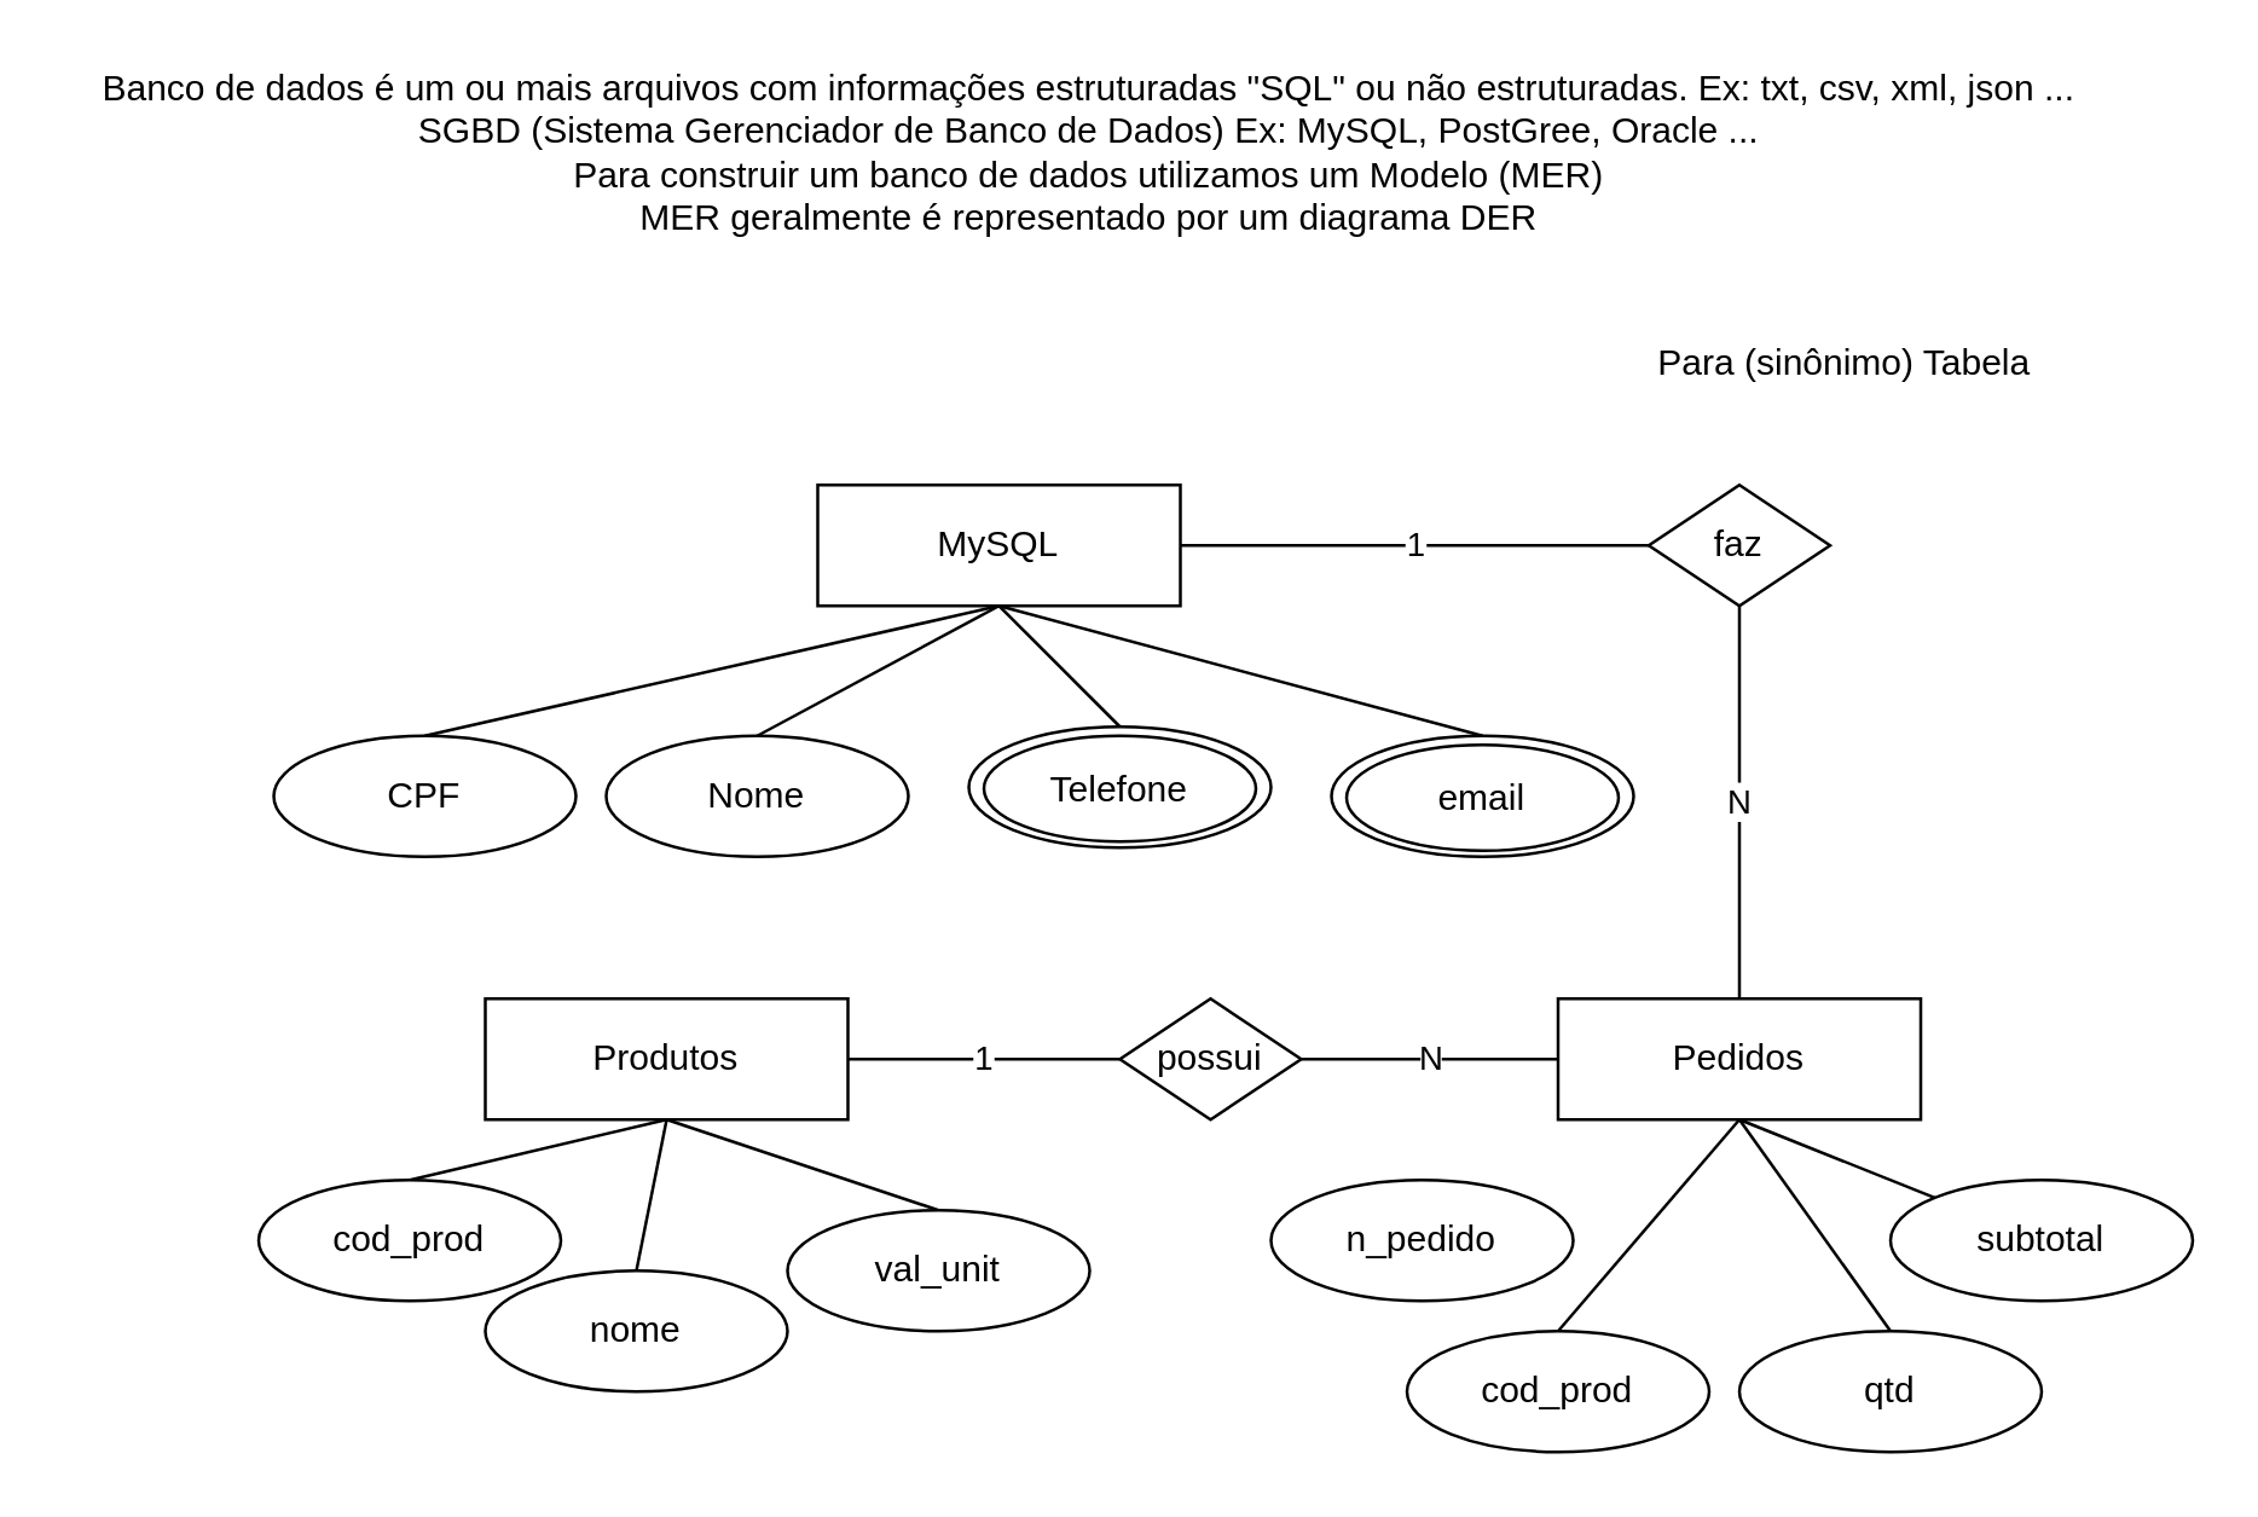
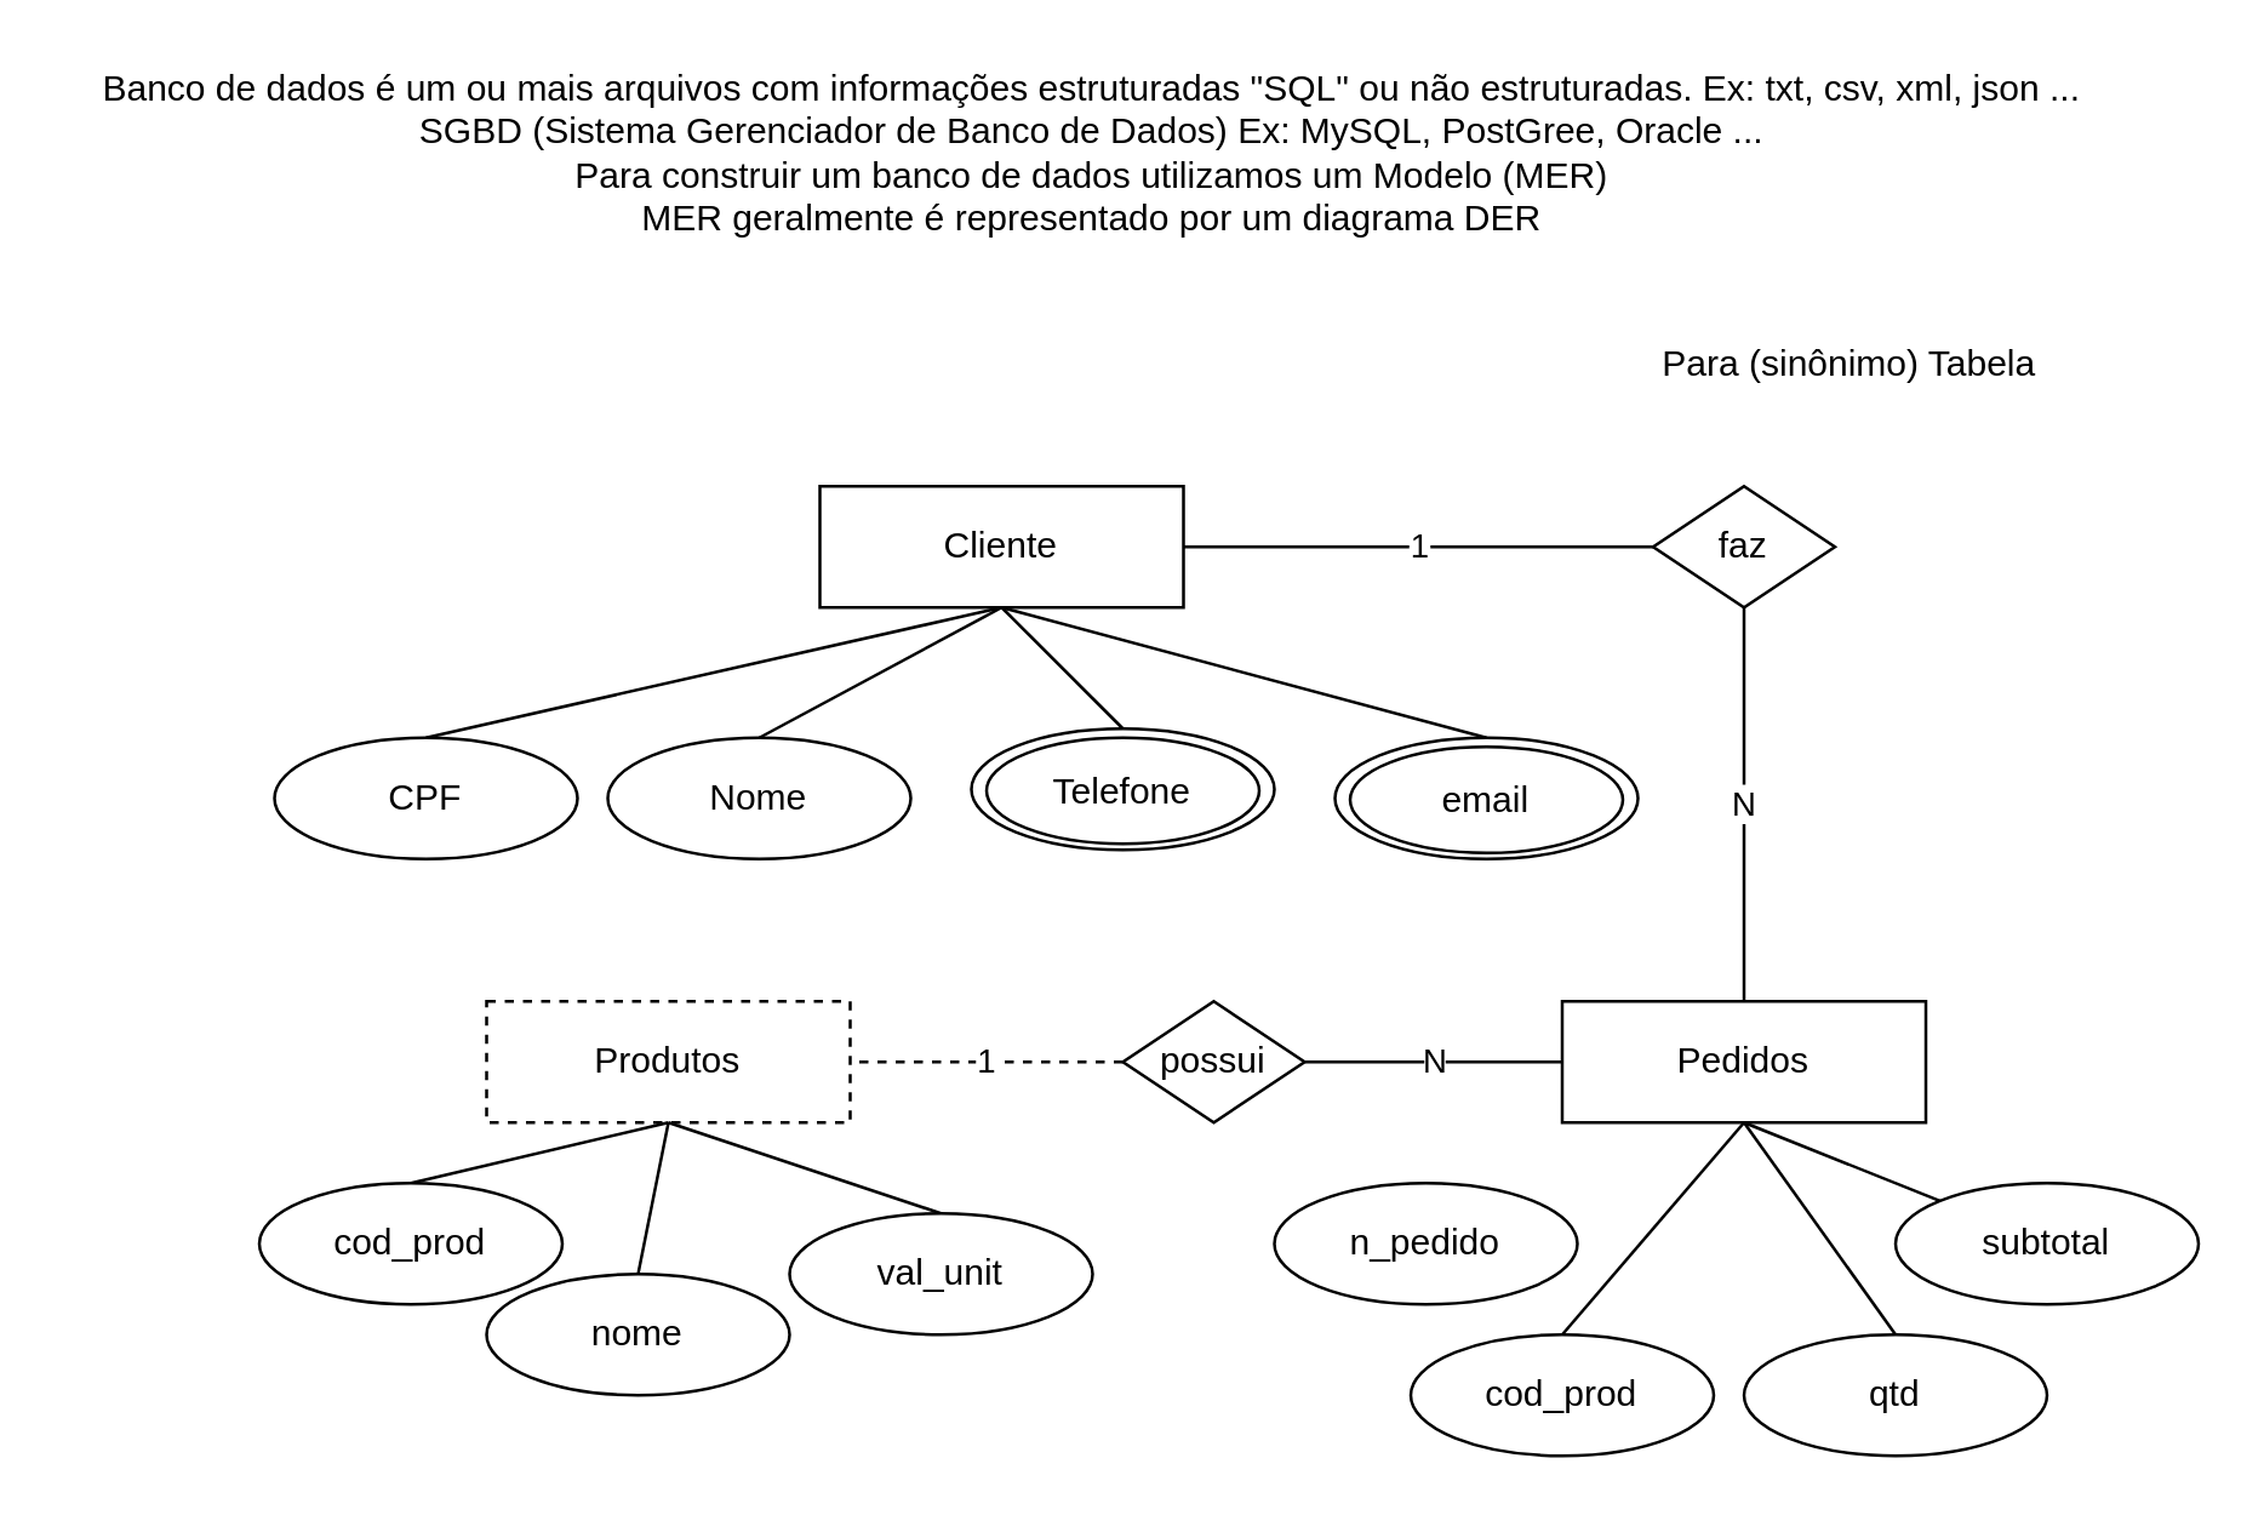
- <mxCell id="4" value="MySQL" style="rounded=0;whiteSpace=wrap;html=1;" vertex="1" parent="1"><mxGeometry x="270" y="160" width="120" height="40" as="geometry" /></mxCell>
+ <mxCell id="4" value="Cliente" style="rounded=0;whiteSpace=wrap;html=1;" vertex="1" parent="1"><mxGeometry x="270" y="160" width="120" height="40" as="geometry" /></mxCell>
- <mxCell id="17" value="Produtos" style="rounded=0;whiteSpace=wrap;html=1;" vertex="1" parent="1"><mxGeometry x="160" y="330" width="120" height="40" as="geometry" /></mxCell>
+ <mxCell id="17" value="Produtos" style="rounded=0;whiteSpace=wrap;html=1;dashed=1;" vertex="1" parent="1"><mxGeometry x="160" y="330" width="120" height="40" as="geometry" /></mxCell>
- <mxCell id="32" value="1" style="edgeStyle=none;rounded=0;orthogonalLoop=1;jettySize=auto;html=1;exitX=0;exitY=0.5;exitDx=0;exitDy=0;entryX=1;entryY=0.5;entryDx=0;entryDy=0;endArrow=none;endFill=0;" edge="1" parent="1" source="33" target="17"><mxGeometry relative="1" as="geometry" /></mxCell>
+ <mxCell id="32" value="1" style="edgeStyle=none;rounded=0;orthogonalLoop=1;jettySize=auto;html=1;exitX=0;exitY=0.5;exitDx=0;exitDy=0;entryX=1;entryY=0.5;entryDx=0;entryDy=0;endArrow=none;endFill=0;dashed=1;" edge="1" parent="1" source="33" target="17"><mxGeometry relative="1" as="geometry" /></mxCell>
